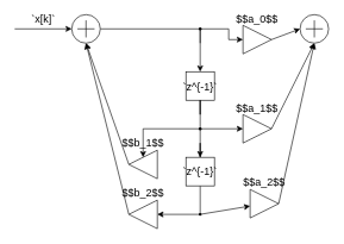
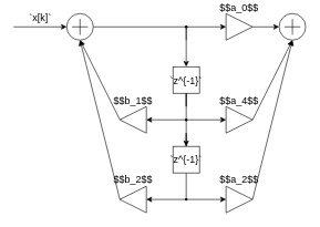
- <mxCell id="7" value="$$a_0$$" style="triangle;whiteSpace=wrap;html=1;verticalAlign=middle;horizontal=1;spacingTop=-60;fontSize=15;" vertex="1" parent="1"><mxGeometry x="340" y="35" width="40" height="40" as="geometry" /></mxCell>
+ <mxCell id="7" value="$$a_0$$" style="triangle;whiteSpace=wrap;html=1;verticalAlign=middle;horizontal=1;spacingTop=-60;fontSize=15;" vertex="1" parent="1"><mxGeometry x="340" y="20" width="40" height="40" as="geometry" /></mxCell>
- <mxCell id="26" value="$$a_1$$" style="triangle;whiteSpace=wrap;html=1;verticalAlign=middle;horizontal=1;spacingTop=-60;fontSize=15;" vertex="1" parent="1"><mxGeometry x="340" y="160" width="40" height="40" as="geometry" /></mxCell>
+ <mxCell id="26" value="$$a_4$$" style="triangle;whiteSpace=wrap;html=1;verticalAlign=middle;horizontal=1;spacingTop=-60;fontSize=15;" vertex="1" parent="1"><mxGeometry x="340" y="160" width="40" height="40" as="geometry" /></mxCell>
- <mxCell id="9" value="$$b_1$$" style="triangle;whiteSpace=wrap;html=1;verticalAlign=middle;horizontal=1;spacingTop=-60;fontSize=15;direction=west;" vertex="1" parent="1"><mxGeometry x="180" y="210" width="40" height="40" as="geometry" /></mxCell>
+ <mxCell id="9" value="$$b_1$$" style="triangle;whiteSpace=wrap;html=1;verticalAlign=middle;horizontal=1;spacingTop=-60;fontSize=15;direction=west;" vertex="1" parent="1"><mxGeometry x="180" y="160" width="40" height="40" as="geometry" /></mxCell>
- <mxCell id="28" value="$$a_2$$" style="triangle;whiteSpace=wrap;html=1;verticalAlign=middle;horizontal=1;spacingTop=-60;fontSize=15;" vertex="1" parent="1"><mxGeometry x="350" y="265" width="40" height="40" as="geometry" /></mxCell>
+ <mxCell id="28" value="$$a_2$$" style="triangle;whiteSpace=wrap;html=1;verticalAlign=middle;horizontal=1;spacingTop=-60;fontSize=15;" vertex="1" parent="1"><mxGeometry x="340" y="280" width="40" height="40" as="geometry" /></mxCell>
